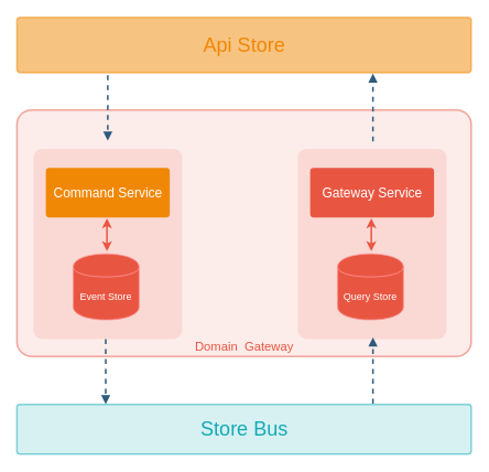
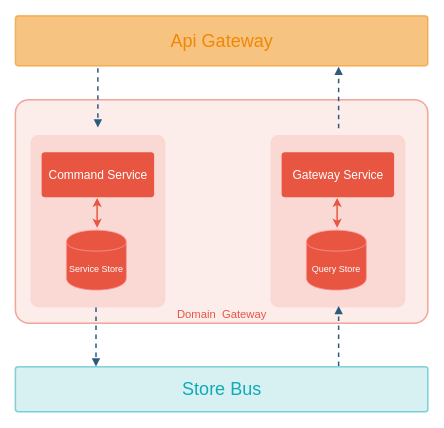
- <mxCell id="2" value="&lt;font color=&quot;#f08705&quot; style=&quot;font-size: 24px&quot;&gt;Api Store&lt;/font&gt;" style="rounded=1;fillColor=#F08705;strokeWidth=2;html=1;strokeColor=#F08705;arcSize=6;opacity=50;" vertex="1" parent="1"><mxGeometry x="20" y="20" width="550" height="67" as="geometry" /></mxCell>
+ <mxCell id="2" value="&lt;font color=&quot;#f08705&quot; style=&quot;font-size: 24px&quot;&gt;Api Gateway&lt;/font&gt;" style="rounded=1;fillColor=#F08705;strokeWidth=2;html=1;strokeColor=#F08705;arcSize=6;opacity=50;" vertex="1" parent="1"><mxGeometry x="20" y="20" width="550" height="67" as="geometry" /></mxCell>
- <mxCell id="5" value="Command Service" style="rounded=1;fillColor=#f08705;strokeWidth=2;html=1;strokeColor=none;fontColor=#FFFFFF;fontSize=16;arcSize=7;perimeterSpacing=4;" vertex="1" parent="1"><mxGeometry x="55" y="202" width="150" height="60" as="geometry" /></mxCell>
+ <mxCell id="5" value="Command Service" style="rounded=1;fillColor=#e85642;strokeWidth=2;html=1;strokeColor=none;fontColor=#FFFFFF;fontSize=16;arcSize=7;perimeterSpacing=4;" vertex="1" parent="1"><mxGeometry x="55" y="202" width="150" height="60" as="geometry" /></mxCell>
- <mxCell id="6" value="&lt;font color=&quot;#ffffff&quot;&gt;Event Store&lt;/font&gt;" style="shape=cylinder;whiteSpace=wrap;html=1;boundedLbl=1;backgroundOutline=1;strokeColor=#FF9999;fillColor=#E85642;" vertex="1" parent="1"><mxGeometry x="88" y="306" width="80" height="80" as="geometry" /></mxCell>
+ <mxCell id="6" value="&lt;font color=&quot;#ffffff&quot;&gt;Service Store&lt;/font&gt;" style="shape=cylinder;whiteSpace=wrap;html=1;boundedLbl=1;backgroundOutline=1;strokeColor=#FF9999;fillColor=#E85642;" vertex="1" parent="1"><mxGeometry x="88" y="306" width="80" height="80" as="geometry" /></mxCell>
